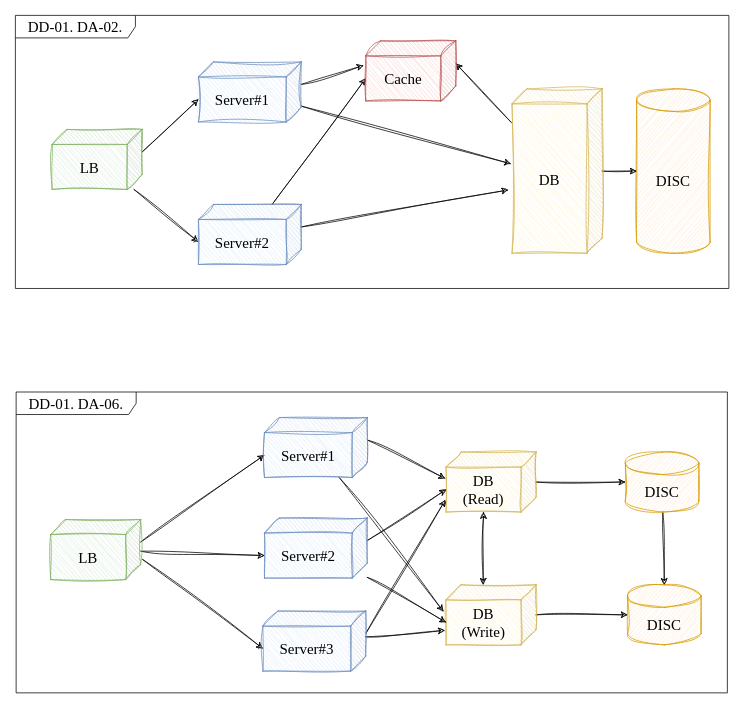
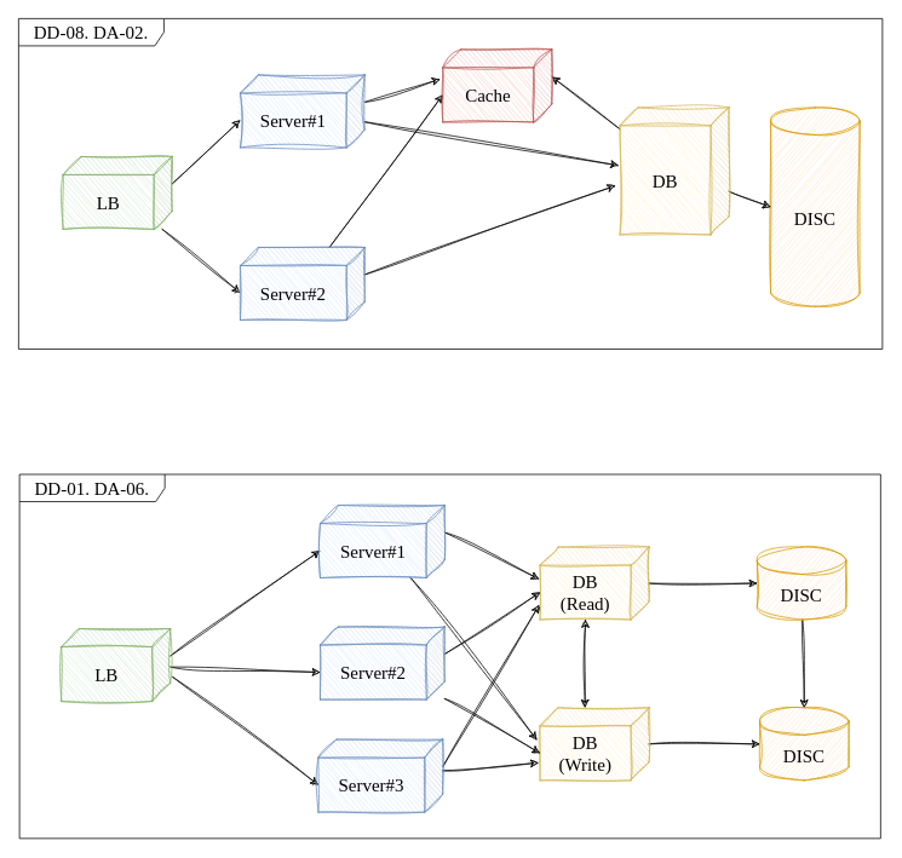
- <mxCell id="24" value="DD-01. DA-02." style="shape=umlFrame;whiteSpace=wrap;html=1;pointerEvents=0;recursiveResize=0;container=0;collapsible=0;width=160;hachureGap=4;fontFamily=Architects Daughter;fontSource=https%3A%2F%2Ffonts.googleapis.com%2Fcss%3Ffamily%3DArchitects%2BDaughter;fontSize=20;movable=1;resizable=1;rotatable=1;deletable=1;editable=1;locked=0;connectable=1;" vertex="1" parent="1"><mxGeometry x="20" y="20" width="951" height="364" as="geometry" /></mxCell>
+ <mxCell id="24" value="DD-08. DA-02." style="shape=umlFrame;whiteSpace=wrap;html=1;pointerEvents=0;recursiveResize=0;container=0;collapsible=0;width=160;hachureGap=4;fontFamily=Architects Daughter;fontSource=https%3A%2F%2Ffonts.googleapis.com%2Fcss%3Ffamily%3DArchitects%2BDaughter;fontSize=20;movable=1;resizable=1;rotatable=1;deletable=1;editable=1;locked=0;connectable=1;" vertex="1" parent="1"><mxGeometry x="20" y="20" width="951" height="364" as="geometry" /></mxCell>
- <mxCell id="34" value="DB" style="shape=cube;whiteSpace=wrap;html=1;boundedLbl=1;backgroundOutline=1;darkOpacity=0.05;darkOpacity2=0.1;sketch=1;hachureGap=4;jiggle=2;curveFitting=1;fontFamily=Architects Daughter;fontSource=https%3A%2F%2Ffonts.googleapis.com%2Fcss%3Ffamily%3DArchitects%2BDaughter;fontSize=20;direction=east;flipH=1;fillColor=#fff2cc;strokeColor=#d6b656;" vertex="1" parent="1"><mxGeometry x="682" y="118" width="120" height="219" as="geometry" /></mxCell>
+ <mxCell id="34" value="DB" style="shape=cube;whiteSpace=wrap;html=1;boundedLbl=1;backgroundOutline=1;darkOpacity=0.05;darkOpacity2=0.1;sketch=1;hachureGap=4;jiggle=2;curveFitting=1;fontFamily=Architects Daughter;fontSource=https%3A%2F%2Ffonts.googleapis.com%2Fcss%3Ffamily%3DArchitects%2BDaughter;fontSize=20;direction=east;flipH=1;fillColor=#fff2cc;strokeColor=#d6b656;" vertex="1" parent="1"><mxGeometry x="682" y="118" width="120" height="140" as="geometry" /></mxCell>
